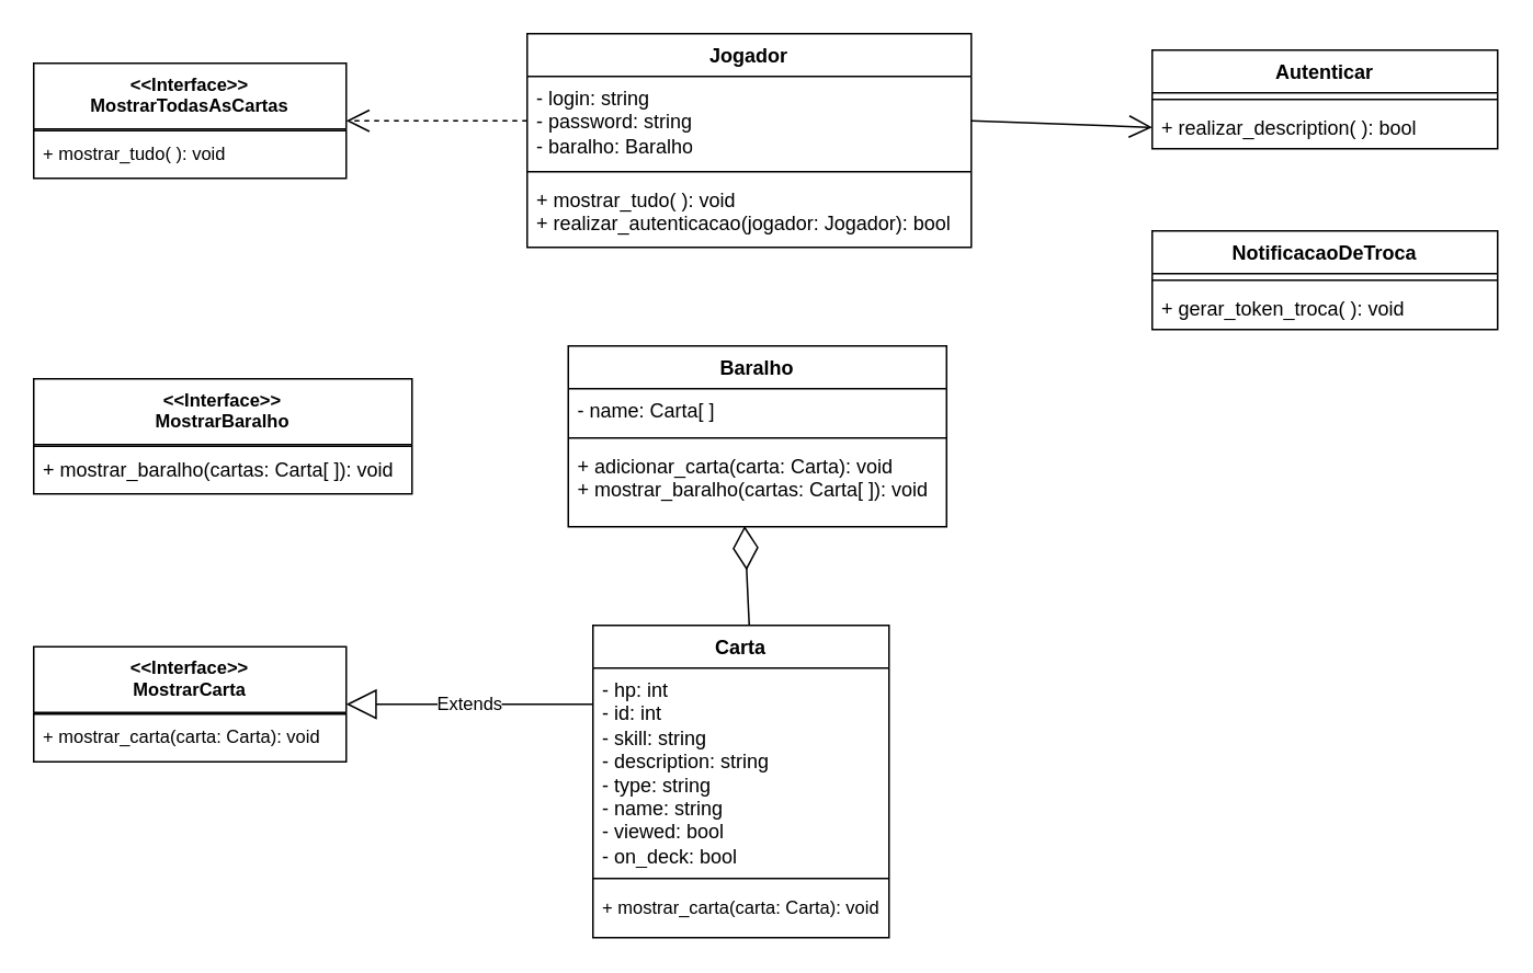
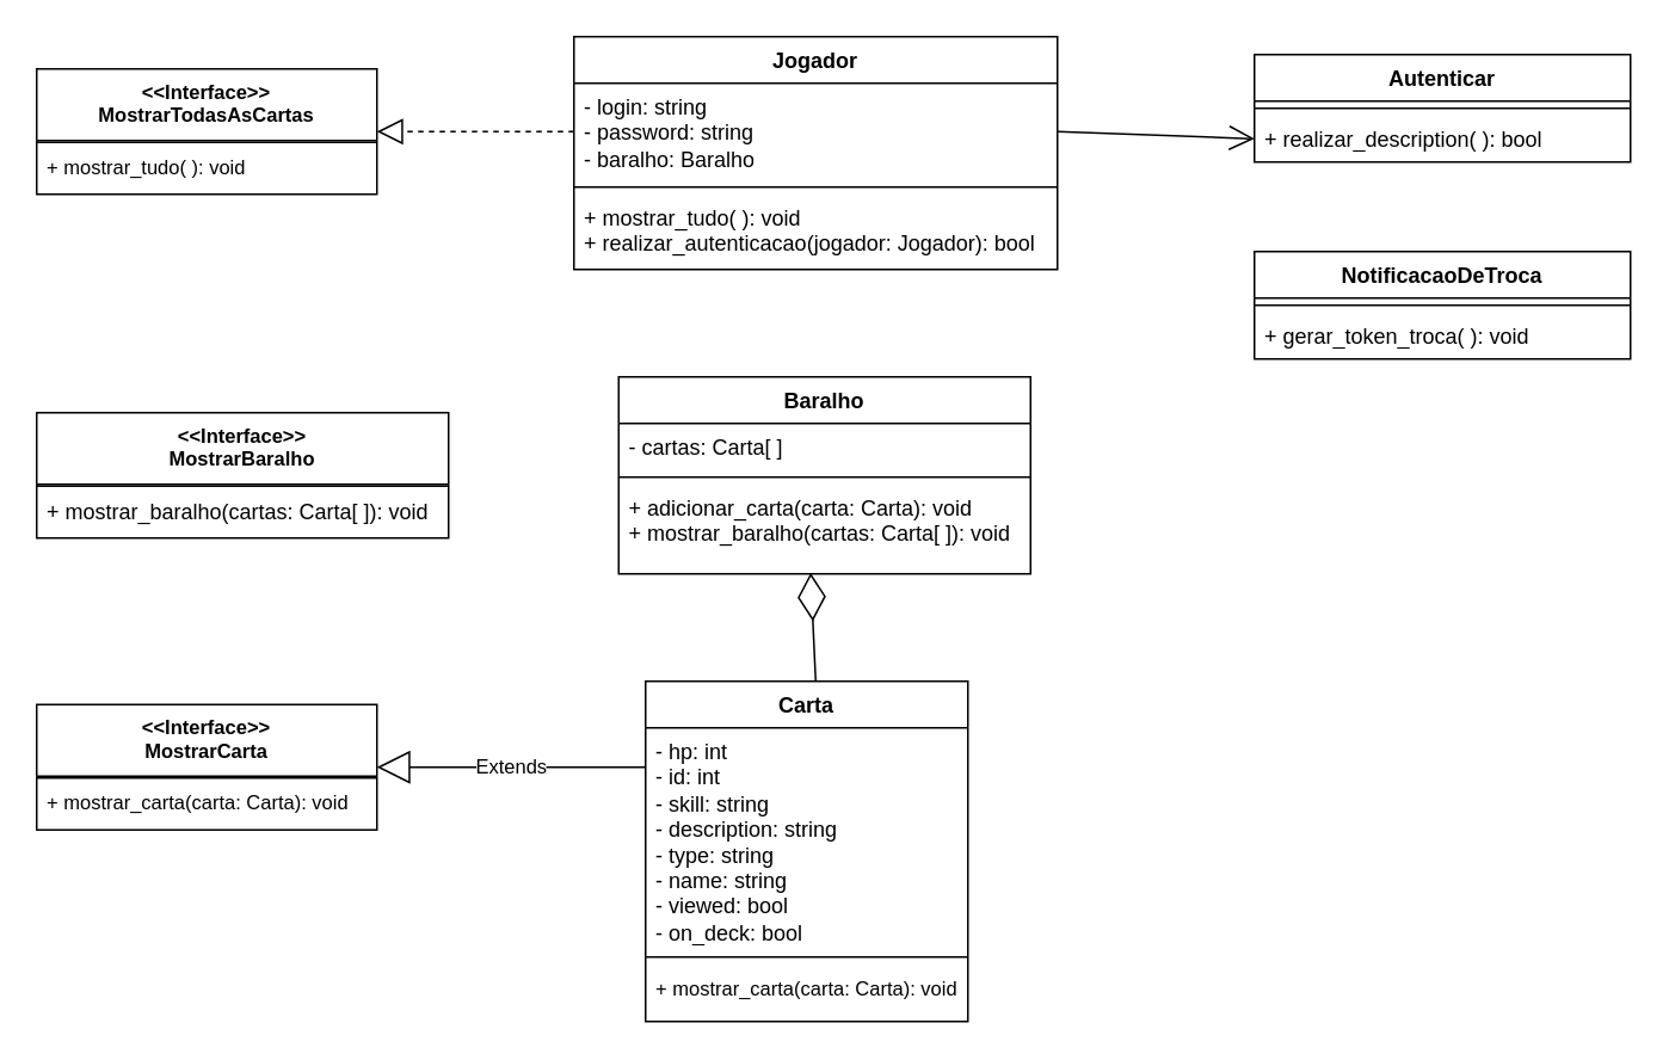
- <mxCell id="20" value="" style="endArrow=open;dashed=1;endFill=0;endSize=12;html=1;rounded=0;entryX=1;entryY=0.5;entryDx=0;entryDy=0;exitX=0;exitY=0.5;exitDx=0;exitDy=0;" parent="1" source="13" target="9" edge="1"><mxGeometry width="160" relative="1" as="geometry"><mxPoint x="160" y="170" as="sourcePoint" /><mxPoint x="320" y="170" as="targetPoint" /></mxGeometry></mxCell>
+ <mxCell id="20" value="" style="endArrow=block;dashed=1;endFill=0;endSize=12;html=1;rounded=0;entryX=1;entryY=0.5;entryDx=0;entryDy=0;exitX=0;exitY=0.5;exitDx=0;exitDy=0;" parent="1" source="13" target="9" edge="1"><mxGeometry width="160" relative="1" as="geometry"><mxPoint x="160" y="170" as="sourcePoint" /><mxPoint x="320" y="170" as="targetPoint" /></mxGeometry></mxCell>
- <mxCell id="17" value="- name: Carta[ ]" style="text;strokeColor=none;fillColor=none;align=left;verticalAlign=top;spacingLeft=4;spacingRight=4;overflow=hidden;rotatable=0;points=[[0,0.5],[1,0.5]];portConstraint=eastwest;whiteSpace=wrap;html=1;" parent="16" vertex="1"><mxGeometry y="26" width="230" height="26" as="geometry" /></mxCell>
+ <mxCell id="17" value="- cartas: Carta[ ]" style="text;strokeColor=none;fillColor=none;align=left;verticalAlign=top;spacingLeft=4;spacingRight=4;overflow=hidden;rotatable=0;points=[[0,0.5],[1,0.5]];portConstraint=eastwest;whiteSpace=wrap;html=1;" parent="16" vertex="1"><mxGeometry y="26" width="230" height="26" as="geometry" /></mxCell>
